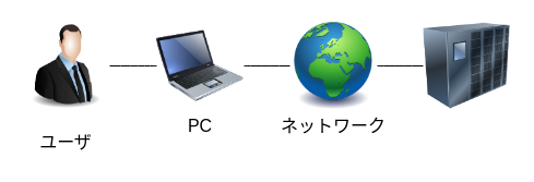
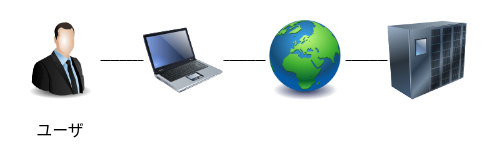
- <mxCell id="10" value="PC" style="text;strokeColor=none;fillColor=none;html=1;align=center;verticalAlign=middle;whiteSpace=wrap;rounded=0;fontSize=16;" vertex="1" parent="1"><mxGeometry x="153" y="100" width="60" height="30" as="geometry" /></mxCell>
- <mxCell id="11" value="ネットワーク" style="text;strokeColor=none;fillColor=none;html=1;align=center;verticalAlign=middle;whiteSpace=wrap;rounded=0;fontSize=16;" vertex="1" parent="1"><mxGeometry x="247" y="100" width="116" height="30" as="geometry" /></mxCell>
